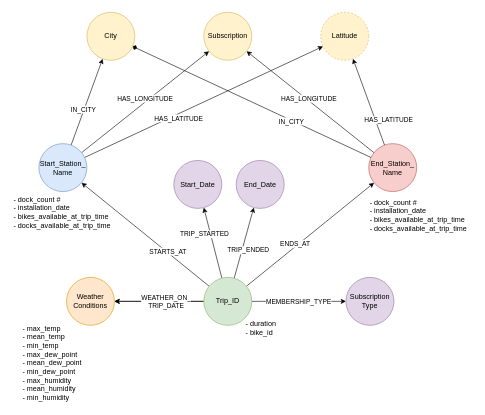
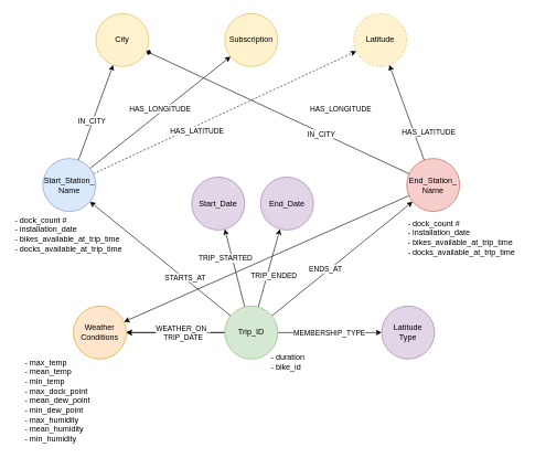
- <mxCell id="2" value="" style="rounded=0;orthogonalLoop=1;jettySize=auto;html=1;" parent="1" source="7" target="29" edge="1"><mxGeometry relative="1" as="geometry"><mxPoint x="104" y="159" as="targetPoint" /></mxGeometry></mxCell>
+ <mxCell id="2" value="" style="rounded=0;orthogonalLoop=1;jettySize=auto;html=1;dashed=1;" parent="1" source="7" target="29" edge="1"><mxGeometry relative="1" as="geometry"><mxPoint x="104" y="159" as="targetPoint" /></mxGeometry></mxCell>
- <mxCell id="26" value="" style="rounded=0;orthogonalLoop=1;jettySize=auto;html=1;" parent="1" source="23" target="30" edge="1"><mxGeometry relative="1" as="geometry"><mxPoint x="834.563" y="244.615" as="sourcePoint" /></mxGeometry></mxCell>
+ <mxCell id="26" value="" style="rounded=0;orthogonalLoop=1;jettySize=auto;html=1;" parent="1" source="23" target="32" edge="1"><mxGeometry relative="1" as="geometry"><mxPoint x="834.563" y="244.615" as="sourcePoint" /></mxGeometry></mxCell>
- <mxCell id="33" value="Subscription&lt;br&gt;Type" style="ellipse;whiteSpace=wrap;html=1;aspect=fixed;fillColor=#e1d5e7;strokeColor=#9673a6;" parent="1" vertex="1"><mxGeometry x="576" y="462" width="80" height="80" as="geometry" /></mxCell>
+ <mxCell id="33" value="Latitude&lt;br&gt;Type" style="ellipse;whiteSpace=wrap;html=1;aspect=fixed;fillColor=#e1d5e7;strokeColor=#9673a6;" parent="1" vertex="1"><mxGeometry x="576" y="462" width="80" height="80" as="geometry" /></mxCell>
- <mxCell id="39" value="- max_temp&lt;br&gt;- mean_temp&lt;br&gt;- min_temp&lt;br&gt;- max_dew_point&lt;br&gt;- mean_dew_point&lt;br&gt;- min_dew_point&lt;br&gt;- max_humidity&lt;br&gt;- mean_humidity&lt;br&gt;- min_humidity" style="text;html=1;align=left;verticalAlign=middle;resizable=0;points=[];autosize=1;strokeColor=none;" parent="1" vertex="1"><mxGeometry x="35" y="540" width="109" height="130" as="geometry" /></mxCell>
+ <mxCell id="39" value="- max_temp&lt;br&gt;- mean_temp&lt;br&gt;- min_temp&lt;br&gt;- max_dock_point&lt;br&gt;- mean_dew_point&lt;br&gt;- min_dew_point&lt;br&gt;- max_humidity&lt;br&gt;- mean_humidity&lt;br&gt;- min_humidity" style="text;html=1;align=left;verticalAlign=middle;resizable=0;points=[];autosize=1;strokeColor=none;" parent="1" vertex="1"><mxGeometry x="35" y="540" width="109" height="130" as="geometry" /></mxCell>
